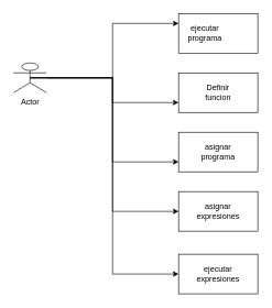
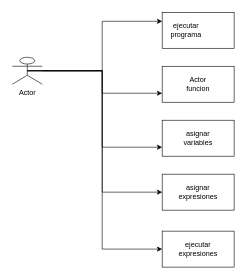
- <mxCell id="11" value="Definir funcion" style="text;html=1;align=center;verticalAlign=middle;whiteSpace=wrap;rounded=0;" vertex="1" parent="1"><mxGeometry x="300" y="125" width="60" height="30" as="geometry" /></mxCell>
+ <mxCell id="11" value="Actor funcion" style="text;html=1;align=center;verticalAlign=middle;whiteSpace=wrap;rounded=0;" vertex="1" parent="1"><mxGeometry x="300" y="125" width="60" height="30" as="geometry" /></mxCell>
- <mxCell id="13" value="asignar programa" style="text;html=1;align=center;verticalAlign=middle;whiteSpace=wrap;rounded=0;" vertex="1" parent="1"><mxGeometry x="300" y="215" width="60" height="30" as="geometry" /></mxCell>
+ <mxCell id="13" value="asignar variables" style="text;html=1;align=center;verticalAlign=middle;whiteSpace=wrap;rounded=0;" vertex="1" parent="1"><mxGeometry x="300" y="215" width="60" height="30" as="geometry" /></mxCell>
